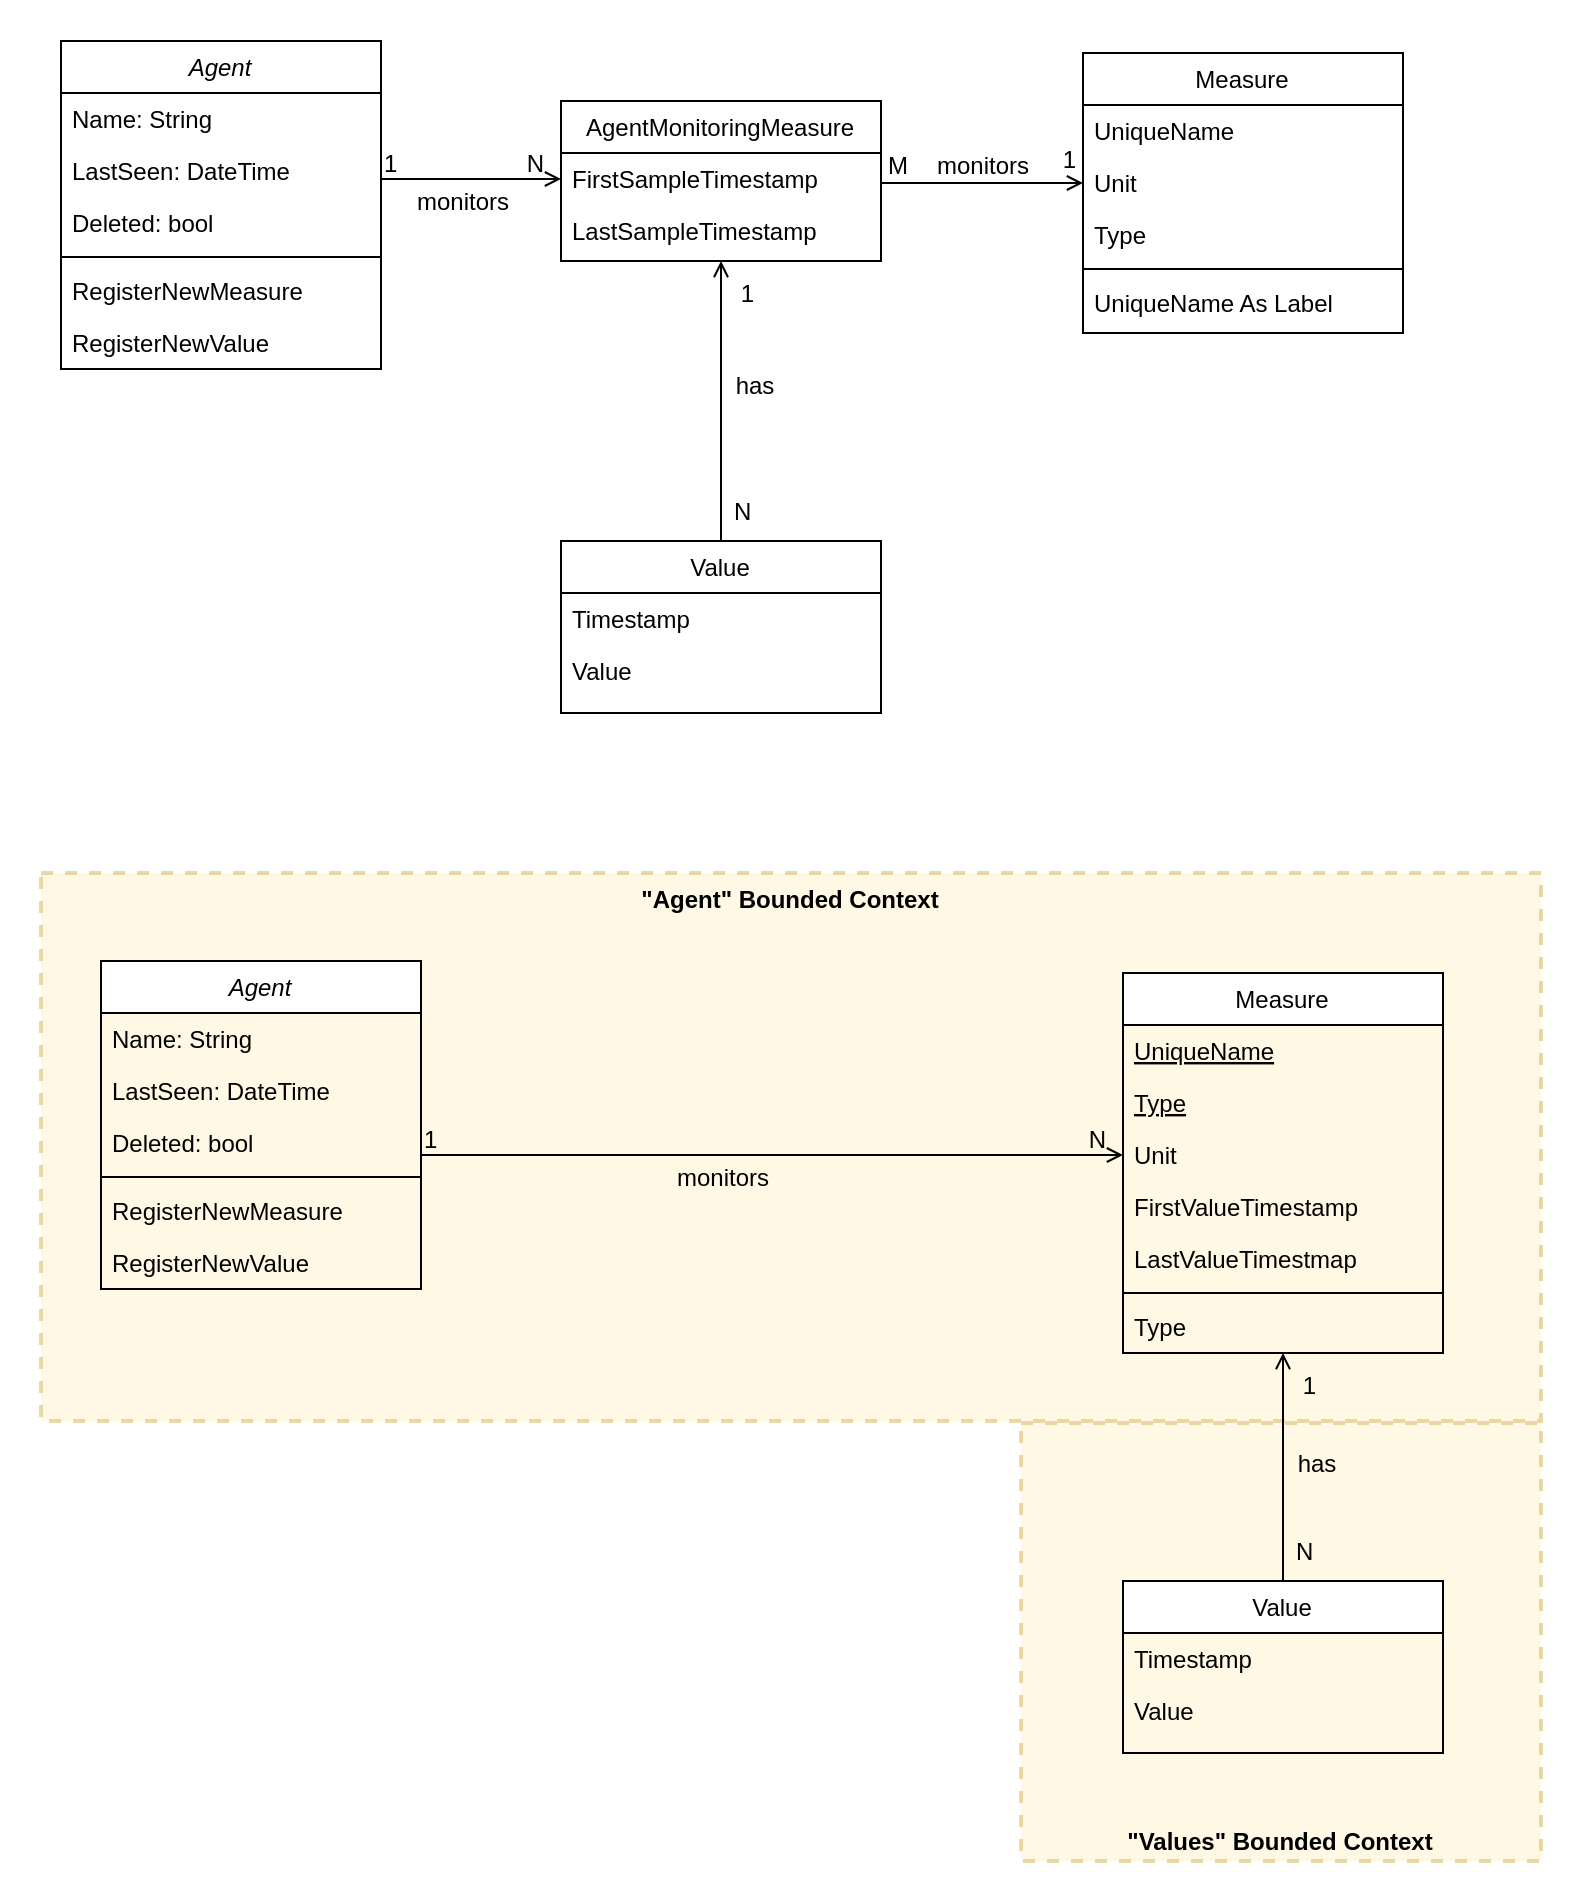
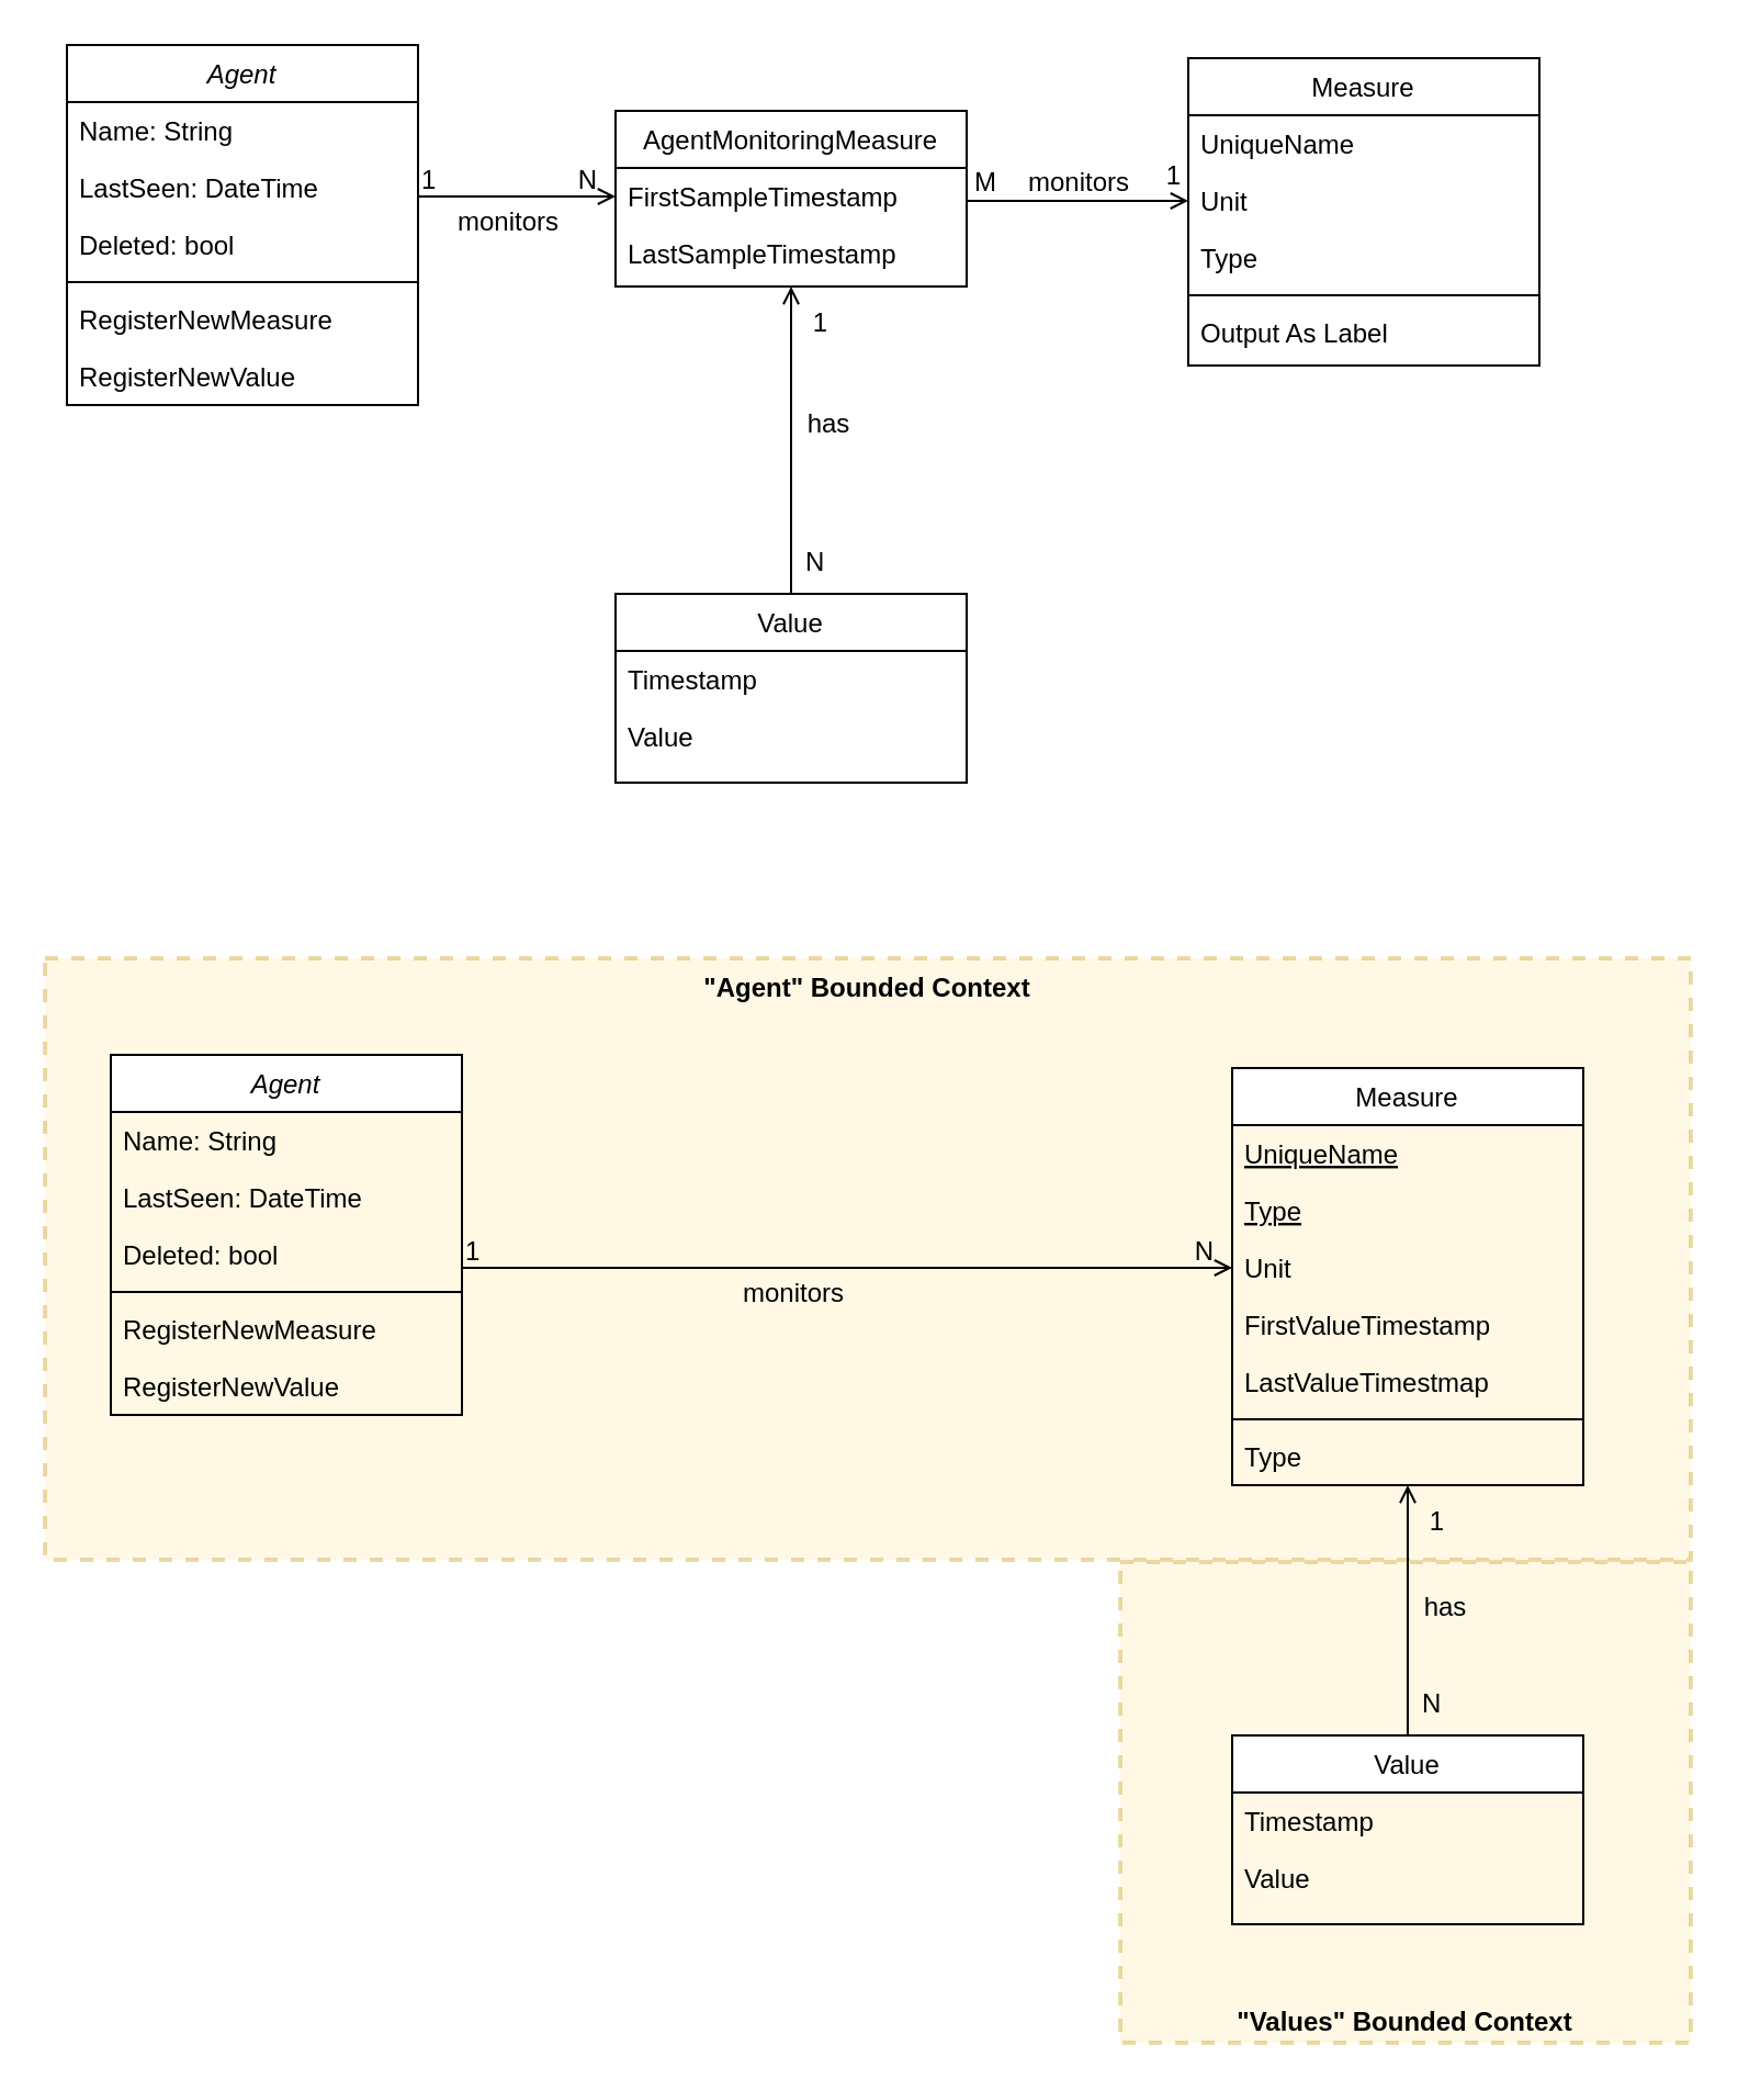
- <mxCell id="16" value="UniqueName As Label" style="text;align=left;verticalAlign=top;spacingLeft=4;spacingRight=4;overflow=hidden;rotatable=0;points=[[0,0.5],[1,0.5]];portConstraint=eastwest;" parent="11" vertex="1"><mxGeometry y="112" width="160" height="26" as="geometry" /></mxCell>
+ <mxCell id="16" value="Output As Label" style="text;align=left;verticalAlign=top;spacingLeft=4;spacingRight=4;overflow=hidden;rotatable=0;points=[[0,0.5],[1,0.5]];portConstraint=eastwest;" parent="11" vertex="1"><mxGeometry y="112" width="160" height="26" as="geometry" /></mxCell>
